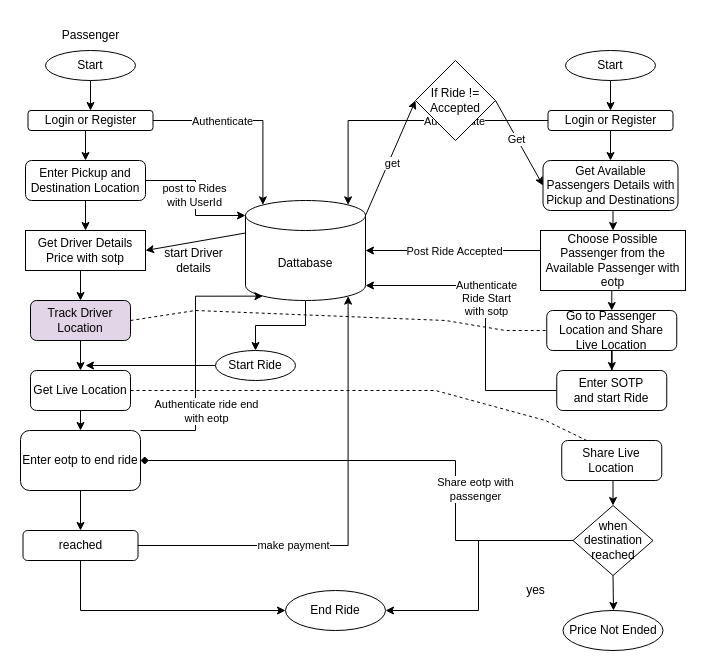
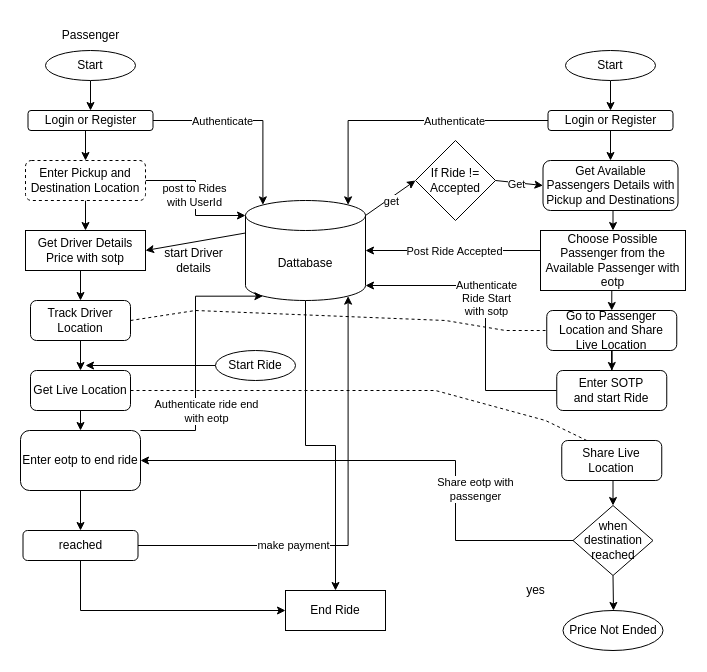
- <mxCell id="23" value="If Ride != Accepted" style="rhombus;whiteSpace=wrap;html=1;" parent="1" vertex="1"><mxGeometry x="415" y="60" width="80" height="80" as="geometry" /></mxCell>
+ <mxCell id="23" value="If Ride != Accepted" style="rhombus;whiteSpace=wrap;html=1;" parent="1" vertex="1"><mxGeometry x="415" y="140" width="80" height="80" as="geometry" /></mxCell>
- <mxCell id="20" value="Enter Pickup and Destination Location" style="rounded=1;whiteSpace=wrap;html=1;" parent="1" vertex="1"><mxGeometry x="25" y="160" width="120" height="40" as="geometry" /></mxCell>
+ <mxCell id="20" value="Enter Pickup and Destination Location" style="rounded=1;whiteSpace=wrap;html=1;dashed=1;" parent="1" vertex="1"><mxGeometry x="25" y="160" width="120" height="40" as="geometry" /></mxCell>
- <mxCell id="40" value="Track Driver Location" style="rounded=1;whiteSpace=wrap;html=1;fillColor=#e1d5e7;" parent="1" vertex="1"><mxGeometry x="30" y="300" width="100" height="40" as="geometry" /></mxCell>
+ <mxCell id="40" value="Track Driver Location" style="rounded=1;whiteSpace=wrap;html=1;" parent="1" vertex="1"><mxGeometry x="30" y="300" width="100" height="40" as="geometry" /></mxCell>
- <mxCell id="2" style="edgeStyle=orthogonalEdgeStyle;rounded=0;orthogonalLoop=1;jettySize=auto;html=1;exitX=0.5;exitY=1;exitDx=0;exitDy=0;exitPerimeter=0;entryX=0.5;entryY=0;entryDx=0;entryDy=0;" parent="1" source="3" target="45" edge="1"><mxGeometry relative="1" as="geometry" /></mxCell>
+ <mxCell id="2" style="edgeStyle=orthogonalEdgeStyle;rounded=0;orthogonalLoop=1;jettySize=auto;html=1;exitX=0.5;exitY=1;exitDx=0;exitDy=0;exitPerimeter=0;" parent="1" source="3" target="65" edge="1"><mxGeometry relative="1" as="geometry" /></mxCell>
- <mxCell id="51" style="edgeStyle=orthogonalEdgeStyle;rounded=0;orthogonalLoop=1;jettySize=auto;html=1;exitX=0;exitY=0.5;exitDx=0;exitDy=0;endArrow=diamond;" parent="1" source="55" target="60" edge="1"><mxGeometry relative="1" as="geometry"><mxPoint x="275" y="450" as="targetPoint" /><Array as="points"><mxPoint x="455" y="540" /><mxPoint x="455" y="460" /></Array></mxGeometry></mxCell>
+ <mxCell id="51" style="edgeStyle=orthogonalEdgeStyle;rounded=0;orthogonalLoop=1;jettySize=auto;html=1;exitX=0;exitY=0.5;exitDx=0;exitDy=0;" parent="1" source="55" target="60" edge="1"><mxGeometry relative="1" as="geometry"><mxPoint x="275" y="450" as="targetPoint" /><Array as="points"><mxPoint x="455" y="540" /><mxPoint x="455" y="460" /></Array></mxGeometry></mxCell>
- <mxCell id="65" value="End Ride" style="ellipse;whiteSpace=wrap;html=1;" parent="1" vertex="1"><mxGeometry x="285" y="590" width="100" height="40" as="geometry" /></mxCell>
+ <mxCell id="65" value="End Ride" style="whiteSpace=wrap;html=1;rounded=0;" parent="1" vertex="1"><mxGeometry x="285" y="590" width="100" height="40" as="geometry" /></mxCell>
- <mxCell id="53" style="edgeStyle=orthogonalEdgeStyle;rounded=0;orthogonalLoop=1;jettySize=auto;html=1;exitX=0;exitY=0.5;exitDx=0;exitDy=0;entryX=1;entryY=0.5;entryDx=0;entryDy=0;" parent="1" source="55" target="65" edge="1"><mxGeometry relative="1" as="geometry"><Array as="points"><mxPoint x="570" y="540" /><mxPoint x="478" y="540" /><mxPoint x="478" y="610" /></Array></mxGeometry></mxCell>
